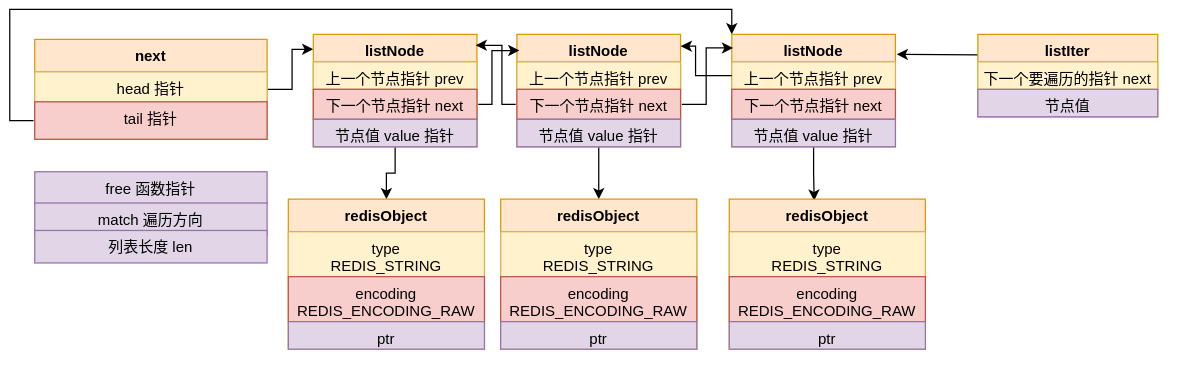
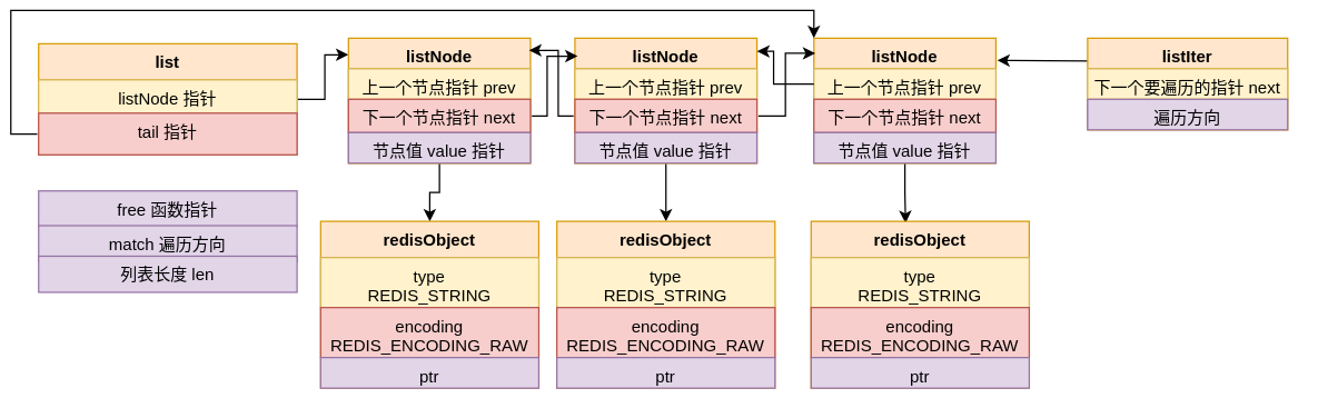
- <mxCell id="3" value="next" style="swimlane;fontStyle=1;align=center;verticalAlign=top;childLayout=stackLayout;horizontal=1;startSize=26;horizontalStack=0;resizeParent=1;resizeParentMax=0;resizeLast=0;collapsible=1;marginBottom=0;fillColor=#ffe6cc;strokeColor=#d79b00;" vertex="1" parent="1"><mxGeometry x="20" y="24" width="186" height="80" as="geometry"><mxRectangle x="150" y="330" width="100" height="26" as="alternateBounds" /></mxGeometry></mxCell>
+ <mxCell id="3" value="list" style="swimlane;fontStyle=1;align=center;verticalAlign=top;childLayout=stackLayout;horizontal=1;startSize=26;horizontalStack=0;resizeParent=1;resizeParentMax=0;resizeLast=0;collapsible=1;marginBottom=0;fillColor=#ffe6cc;strokeColor=#d79b00;" vertex="1" parent="1"><mxGeometry x="20" y="24" width="186" height="80" as="geometry"><mxRectangle x="150" y="330" width="100" height="26" as="alternateBounds" /></mxGeometry></mxCell>
- <mxCell id="4" value="head 指针" style="text;strokeColor=#d6b656;fillColor=#fff2cc;align=center;verticalAlign=top;spacingLeft=4;spacingRight=4;overflow=hidden;rotatable=0;points=[[0,0.5],[1,0.5]];portConstraint=eastwest;perimeterSpacing=0;rounded=0;glass=0;sketch=0;shadow=0;container=0;flipV=0;flipH=1;labelBorderColor=none;" vertex="1" parent="3"><mxGeometry y="26" width="186" height="24" as="geometry" /></mxCell>
+ <mxCell id="4" value="listNode 指针" style="text;strokeColor=#d6b656;fillColor=#fff2cc;align=center;verticalAlign=top;spacingLeft=4;spacingRight=4;overflow=hidden;rotatable=0;points=[[0,0.5],[1,0.5]];portConstraint=eastwest;perimeterSpacing=0;rounded=0;glass=0;sketch=0;shadow=0;container=0;flipV=0;flipH=1;labelBorderColor=none;" vertex="1" parent="3"><mxGeometry y="26" width="186" height="24" as="geometry" /></mxCell>
- <mxCell id="44" value="节点值" style="text;strokeColor=#9673a6;fillColor=#e1d5e7;align=center;verticalAlign=top;spacingLeft=4;spacingRight=4;overflow=hidden;rotatable=0;points=[[0,0.5],[1,0.5]];portConstraint=eastwest;perimeterSpacing=1;" vertex="1" parent="42"><mxGeometry y="44" width="144" height="22" as="geometry" /></mxCell>
+ <mxCell id="44" value="遍历方向" style="text;strokeColor=#9673a6;fillColor=#e1d5e7;align=center;verticalAlign=top;spacingLeft=4;spacingRight=4;overflow=hidden;rotatable=0;points=[[0,0.5],[1,0.5]];portConstraint=eastwest;perimeterSpacing=1;" vertex="1" parent="42"><mxGeometry y="44" width="144" height="22" as="geometry" /></mxCell>
